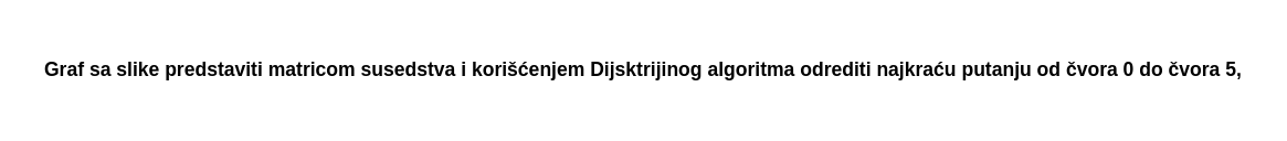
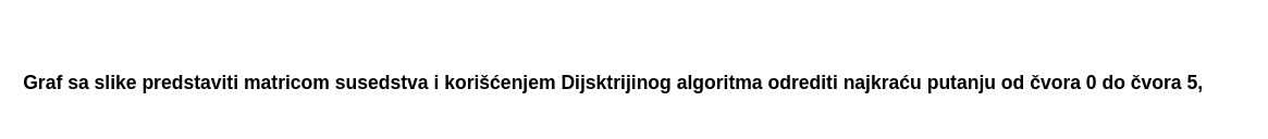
- <mxCell id="2" value="&lt;h3&gt;Graf sa slike predstaviti matricom susedstva i korišćenjem Dijsktrijinog algoritma odrediti najkraću putanju od čvora 0 do čvora 5,&lt;/h3&gt;" style="text;html=1;align=center;verticalAlign=middle;resizable=0;points=[];autosize=1;strokeColor=none;fillColor=none;" parent="1" vertex="1"><mxGeometry x="20" width="890" height="60" as="geometry" y="20" /></mxCell>
+ <mxCell id="2" value="&lt;h3&gt;Graf sa slike predstaviti matricom susedstva i korišćenjem Dijsktrijinog algoritma odrediti najkraću putanju od čvora 0 do čvora 5,&lt;/h3&gt;" style="text;html=1;align=center;verticalAlign=middle;resizable=0;points=[];autosize=1;strokeColor=none;fillColor=none;" parent="1" vertex="1"><mxGeometry x="5" y="30" width="890" height="60" as="geometry" /></mxCell>
